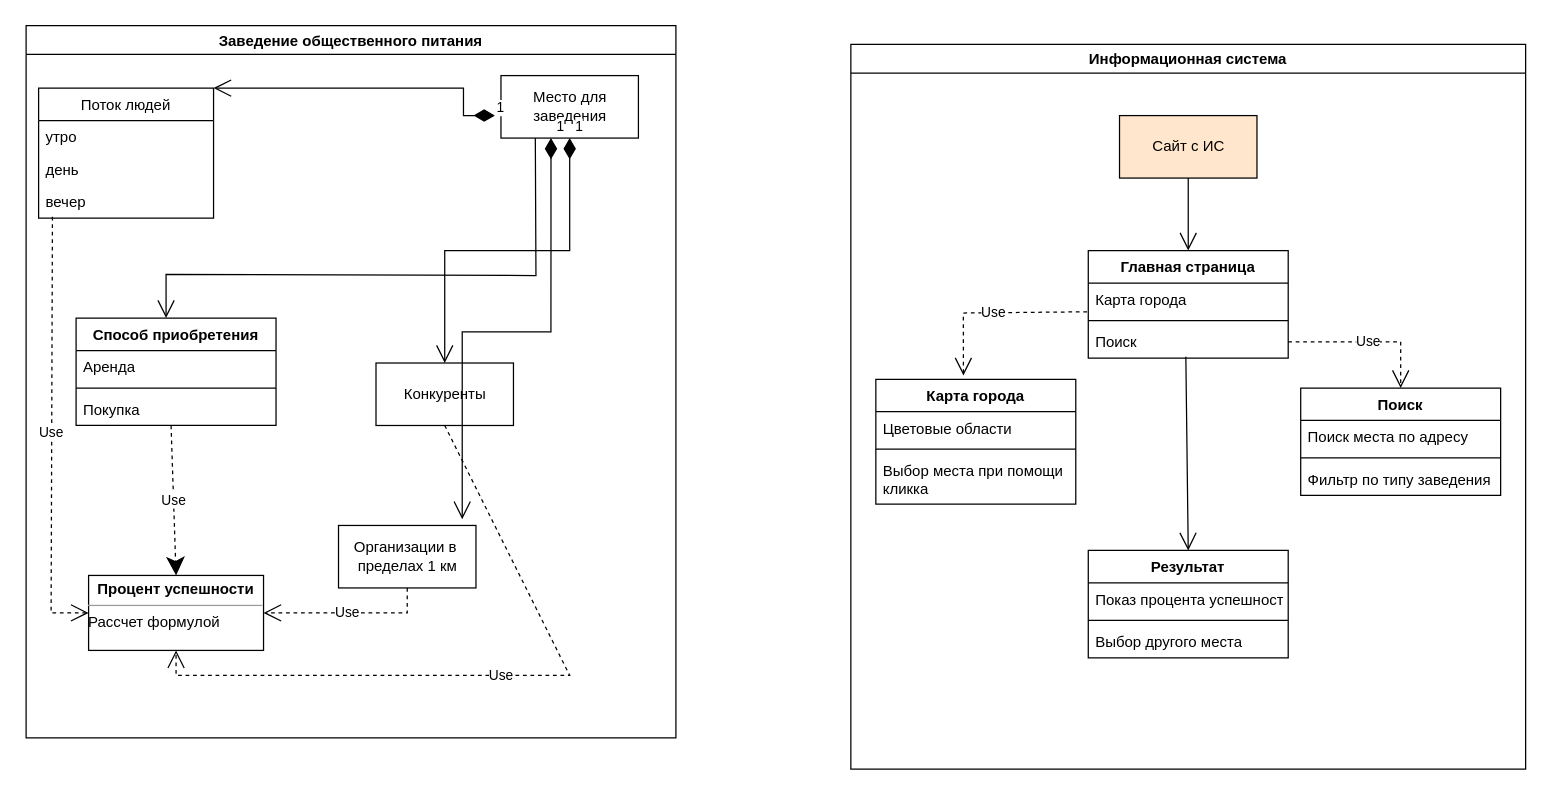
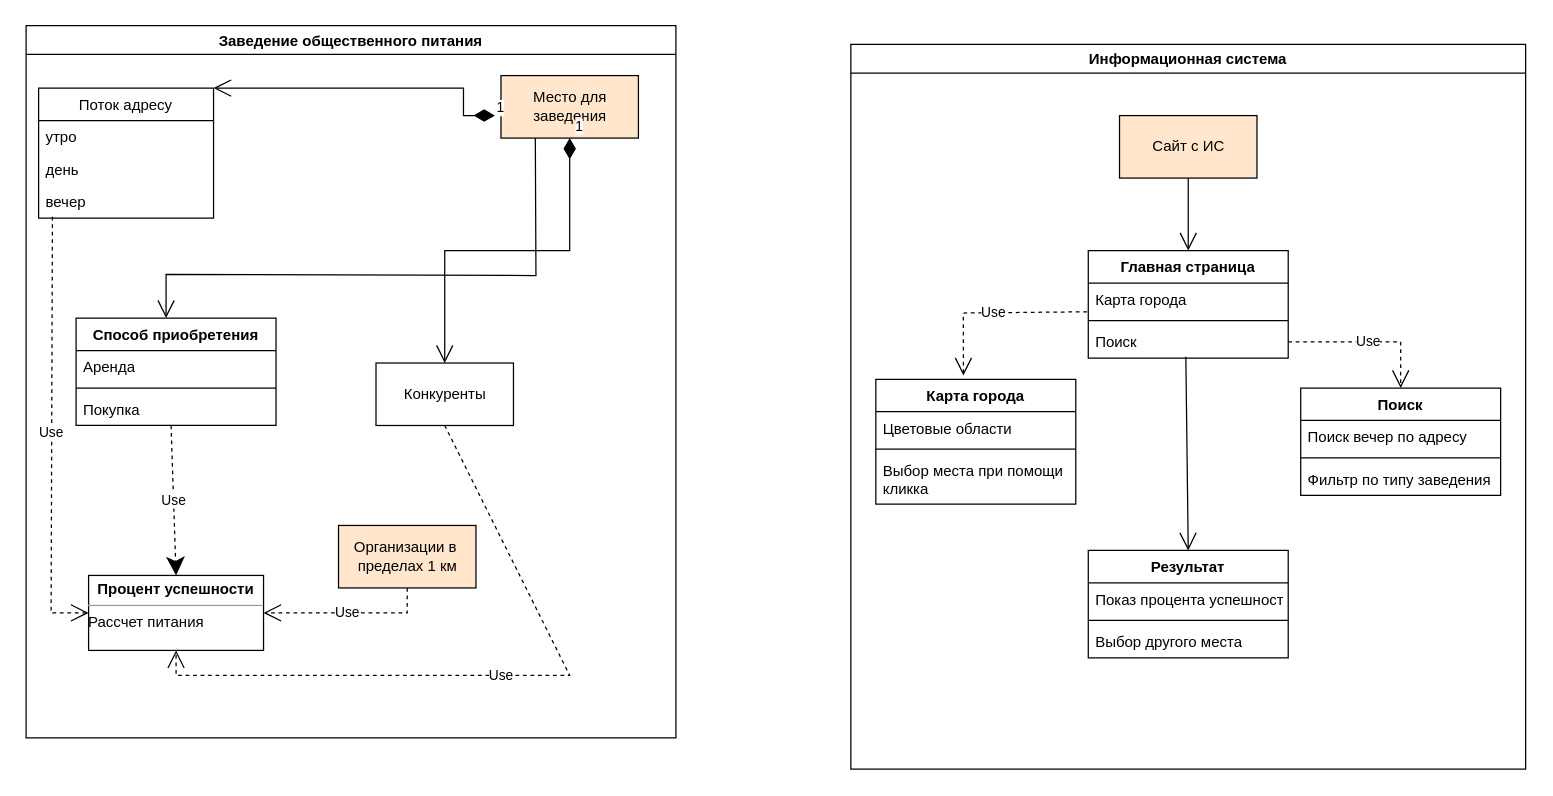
- <mxCell id="4" value="Поток людей" style="swimlane;fontStyle=0;childLayout=stackLayout;horizontal=1;startSize=26;fillColor=none;horizontalStack=0;resizeParent=1;resizeParentMax=0;resizeLast=0;collapsible=1;marginBottom=0;" parent="2" vertex="1"><mxGeometry x="10" y="50" width="140" height="104" as="geometry" /></mxCell>
+ <mxCell id="4" value="Поток адресу" style="swimlane;fontStyle=0;childLayout=stackLayout;horizontal=1;startSize=26;fillColor=none;horizontalStack=0;resizeParent=1;resizeParentMax=0;resizeLast=0;collapsible=1;marginBottom=0;" parent="2" vertex="1"><mxGeometry x="10" y="50" width="140" height="104" as="geometry" /></mxCell>
- <mxCell id="3" value="Место для &lt;br&gt;заведения" style="html=1;" parent="2" vertex="1"><mxGeometry x="380" y="40" width="110" height="50" as="geometry" /></mxCell>
+ <mxCell id="3" value="Место для &lt;br&gt;заведения" style="html=1;fillColor=#ffe6cc;" parent="2" vertex="1"><mxGeometry x="380" y="40" width="110" height="50" as="geometry" /></mxCell>
- <mxCell id="17" value="1" style="endArrow=open;html=1;endSize=12;startArrow=diamondThin;startSize=14;startFill=1;edgeStyle=orthogonalEdgeStyle;align=left;verticalAlign=bottom;rounded=0;exitX=0.364;exitY=1;exitDx=0;exitDy=0;exitPerimeter=0;entryX=0.9;entryY=-0.1;entryDx=0;entryDy=0;entryPerimeter=0;" parent="2" source="3" target="16" edge="1"><mxGeometry x="-1" y="3" relative="1" as="geometry"><mxPoint x="290" y="370" as="sourcePoint" /><mxPoint x="450" y="370" as="targetPoint" /></mxGeometry></mxCell>
- <mxCell id="34" value="Поиск места по адресу" style="text;strokeColor=none;fillColor=none;align=left;verticalAlign=top;spacingLeft=4;spacingRight=4;overflow=hidden;rotatable=0;points=[[0,0.5],[1,0.5]];portConstraint=eastwest;" parent="33" vertex="1"><mxGeometry y="26" width="160" height="26" as="geometry" /></mxCell>
+ <mxCell id="34" value="Поиск вечер по адресу" style="text;strokeColor=none;fillColor=none;align=left;verticalAlign=top;spacingLeft=4;spacingRight=4;overflow=hidden;rotatable=0;points=[[0,0.5],[1,0.5]];portConstraint=eastwest;" parent="33" vertex="1"><mxGeometry y="26" width="160" height="26" as="geometry" /></mxCell>
- <mxCell id="16" value="Организации в&amp;nbsp;&lt;br&gt;пределах 1 км" style="html=1;" parent="2" vertex="1"><mxGeometry x="250" y="400" width="110" height="50" as="geometry" /></mxCell>
+ <mxCell id="16" value="Организации в&amp;nbsp;&lt;br&gt;пределах 1 км" style="html=1;fillColor=#ffe6cc;" parent="2" vertex="1"><mxGeometry x="250" y="400" width="110" height="50" as="geometry" /></mxCell>
- <mxCell id="18" value="&lt;p style=&quot;margin:0px;margin-top:4px;text-align:center;&quot;&gt;&lt;b&gt;Процент успешности&lt;/b&gt;&lt;/p&gt;&lt;hr size=&quot;1&quot;&gt;&lt;div style=&quot;height:2px;&quot;&gt;Рассчет формулой&lt;/div&gt;" style="verticalAlign=top;align=left;overflow=fill;fontSize=12;fontFamily=Helvetica;html=1;" parent="2" vertex="1"><mxGeometry x="50" y="440" width="140" height="60" as="geometry" /></mxCell>
+ <mxCell id="18" value="&lt;p style=&quot;margin:0px;margin-top:4px;text-align:center;&quot;&gt;&lt;b&gt;Процент успешности&lt;/b&gt;&lt;/p&gt;&lt;hr size=&quot;1&quot;&gt;&lt;div style=&quot;height:2px;&quot;&gt;Рассчет питания&lt;/div&gt;" style="verticalAlign=top;align=left;overflow=fill;fontSize=12;fontFamily=Helvetica;html=1;" parent="2" vertex="1"><mxGeometry x="50" y="440" width="140" height="60" as="geometry" /></mxCell>
